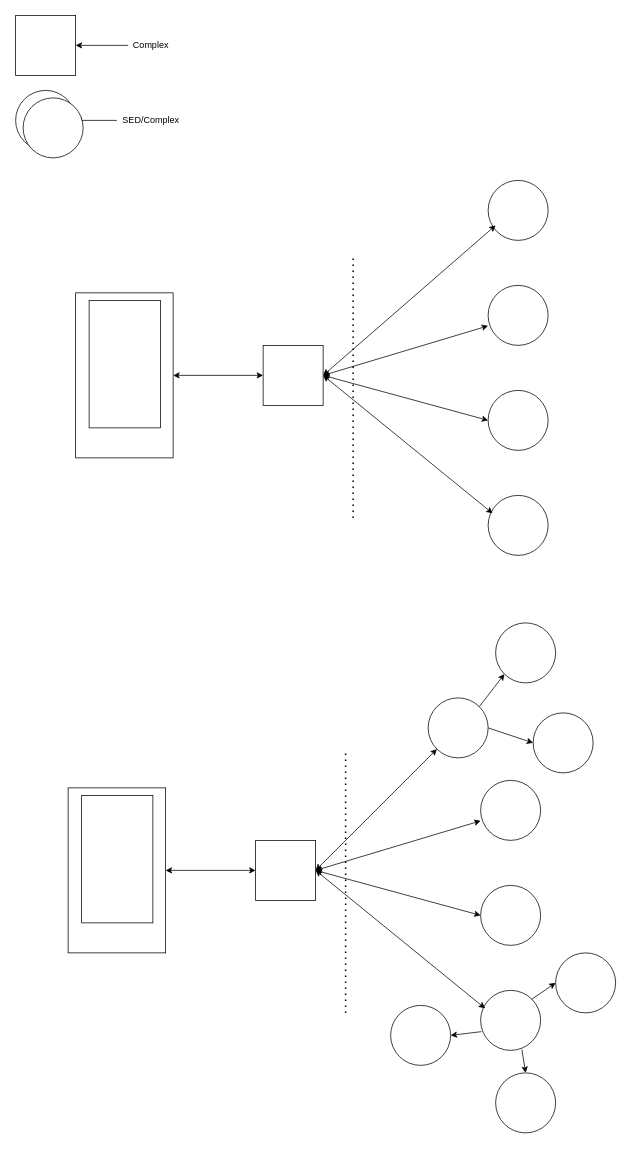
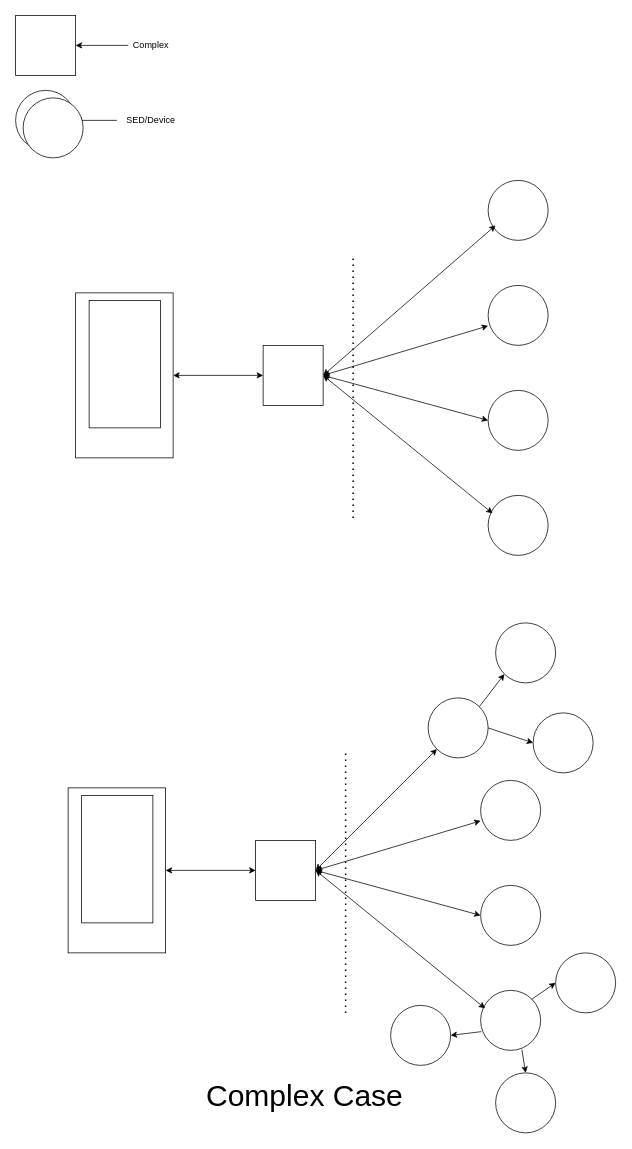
- <mxCell id="6" value="SED/Complex" style="text;html=1;align=center;verticalAlign=middle;resizable=0;points=[];autosize=1;strokeColor=none;fillColor=none;" vertex="1" parent="1"><mxGeometry x="155" y="145" width="90" height="30" as="geometry" /></mxCell>
+ <mxCell id="6" value="SED/Device" style="text;html=1;align=center;verticalAlign=middle;resizable=0;points=[];autosize=1;strokeColor=none;fillColor=none;" vertex="1" parent="1"><mxGeometry x="155" y="145" width="90" height="30" as="geometry" /></mxCell>
+ <mxCell id="33" value="&lt;span style=&quot;font-size: 40px;&quot;&gt;Complex Case&lt;/span&gt;" style="text;html=1;align=center;verticalAlign=middle;resizable=0;points=[];autosize=1;strokeColor=none;fillColor=none;" vertex="1" parent="1"><mxGeometry x="260" y="1430" width="290" height="60" as="geometry" /></mxCell>
